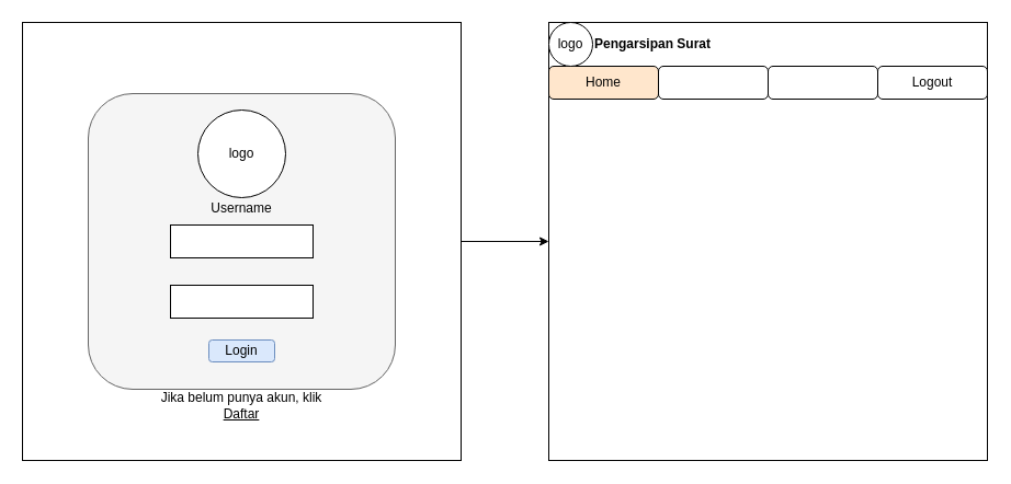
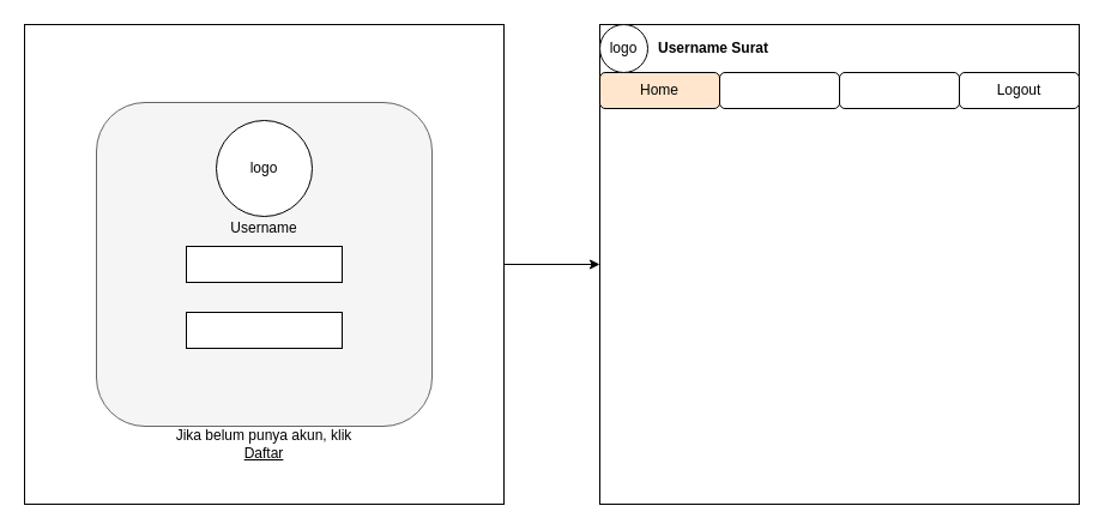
- <mxCell id="12" value="Pengarsipan Surat" style="text;html=1;strokeColor=none;fillColor=none;align=center;verticalAlign=middle;whiteSpace=wrap;rounded=0;shadow=0;glass=0;fontStyle=1;labelPosition=center;verticalLabelPosition=middle;" vertex="1" parent="1"><mxGeometry x="540" y="20" width="110" height="40" as="geometry" /></mxCell>
+ <mxCell id="12" value="Username Surat" style="text;html=1;strokeColor=none;fillColor=none;align=center;verticalAlign=middle;whiteSpace=wrap;rounded=0;shadow=0;glass=0;fontStyle=1;labelPosition=center;verticalLabelPosition=middle;" vertex="1" parent="1"><mxGeometry x="540" y="20" width="110" height="40" as="geometry" /></mxCell>
- <mxCell id="8" value="Login" style="rounded=1;whiteSpace=wrap;html=1;shadow=0;glass=0;fillColor=#dae8fc;strokeColor=#6c8ebf;" vertex="1" parent="1"><mxGeometry x="190" y="310" width="60" height="20" as="geometry" /></mxCell>
